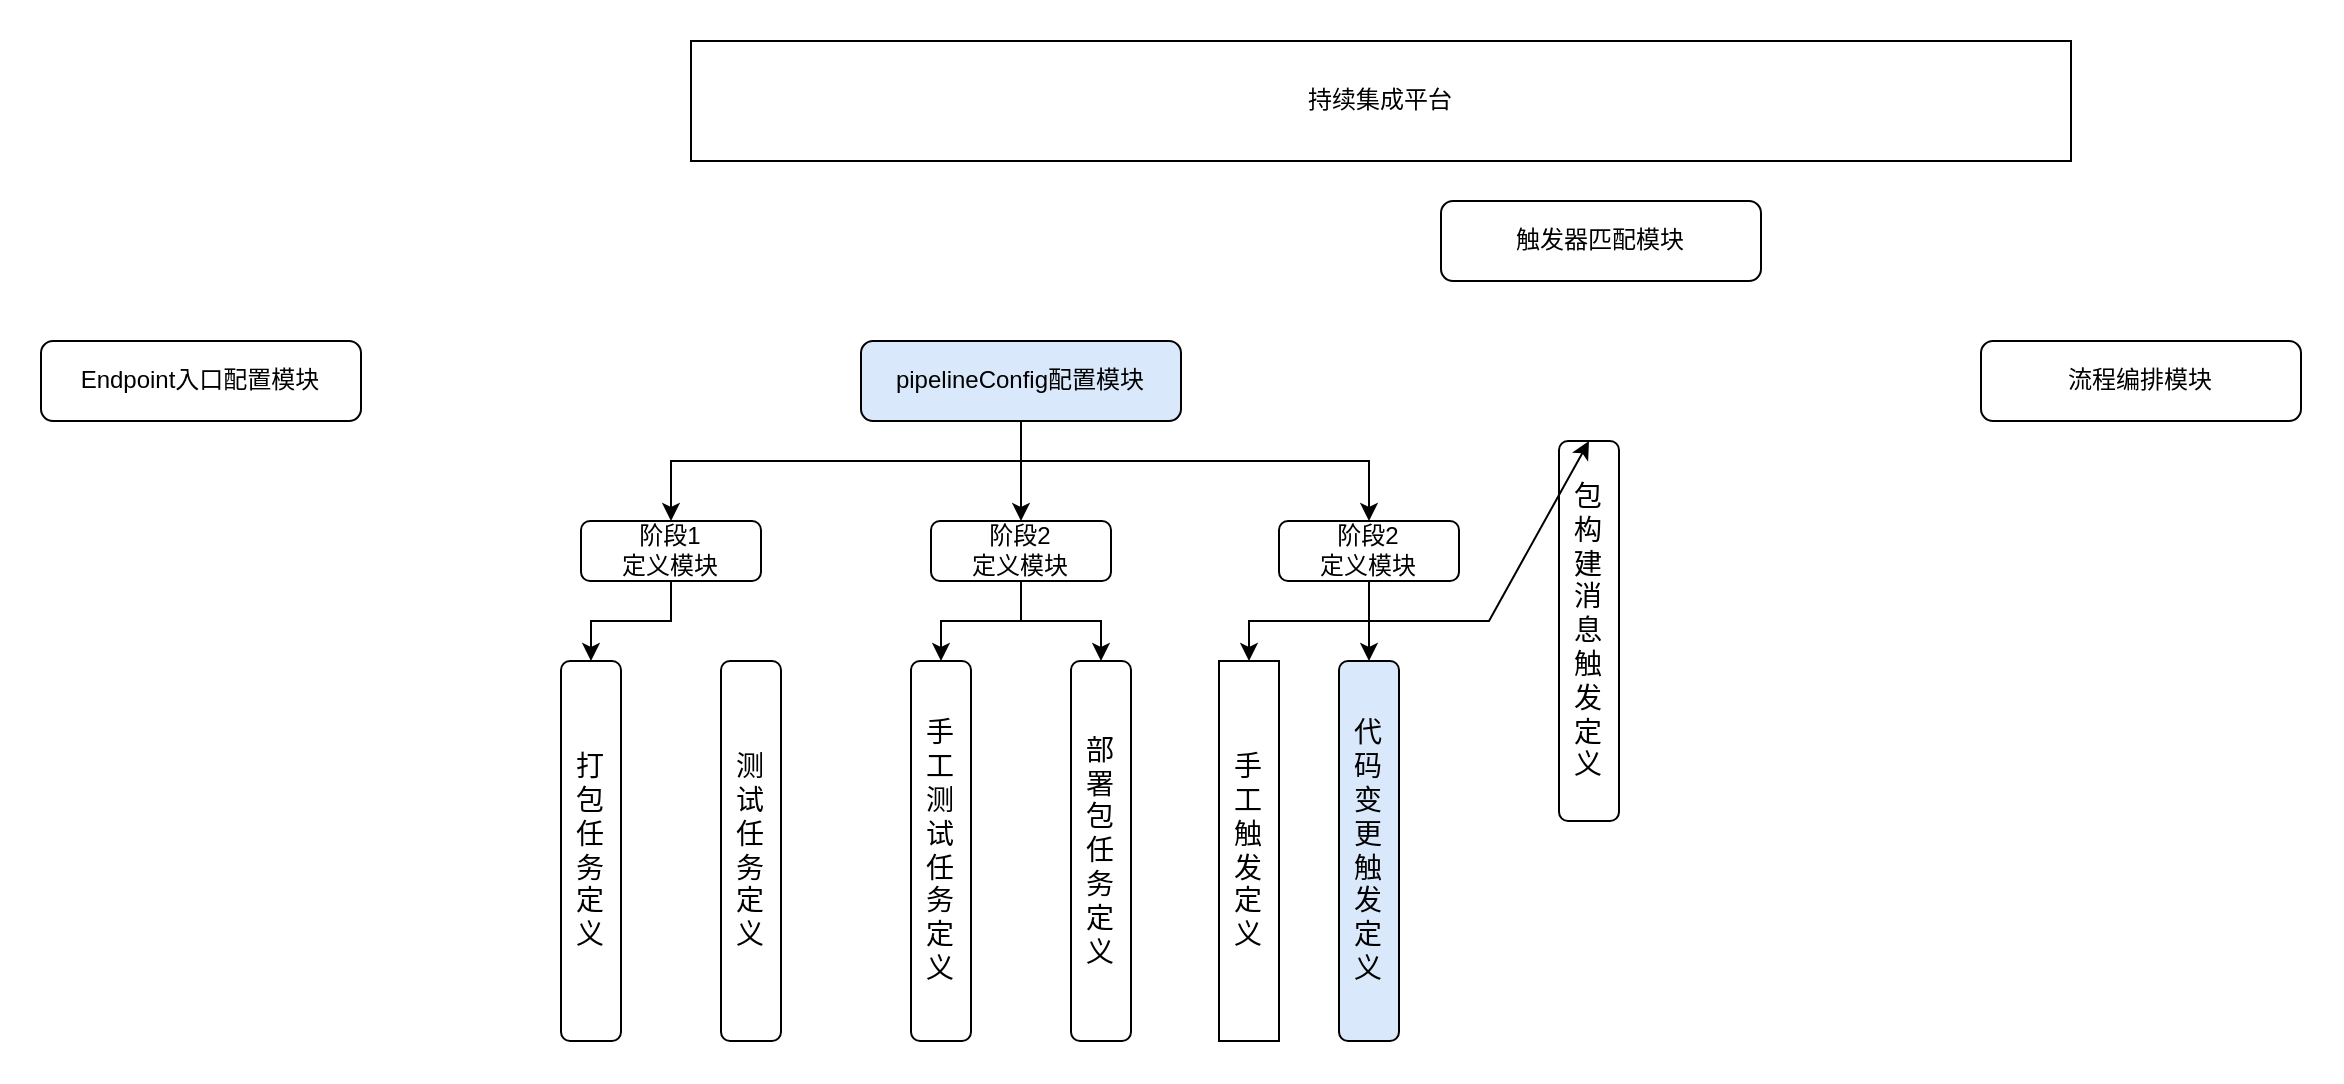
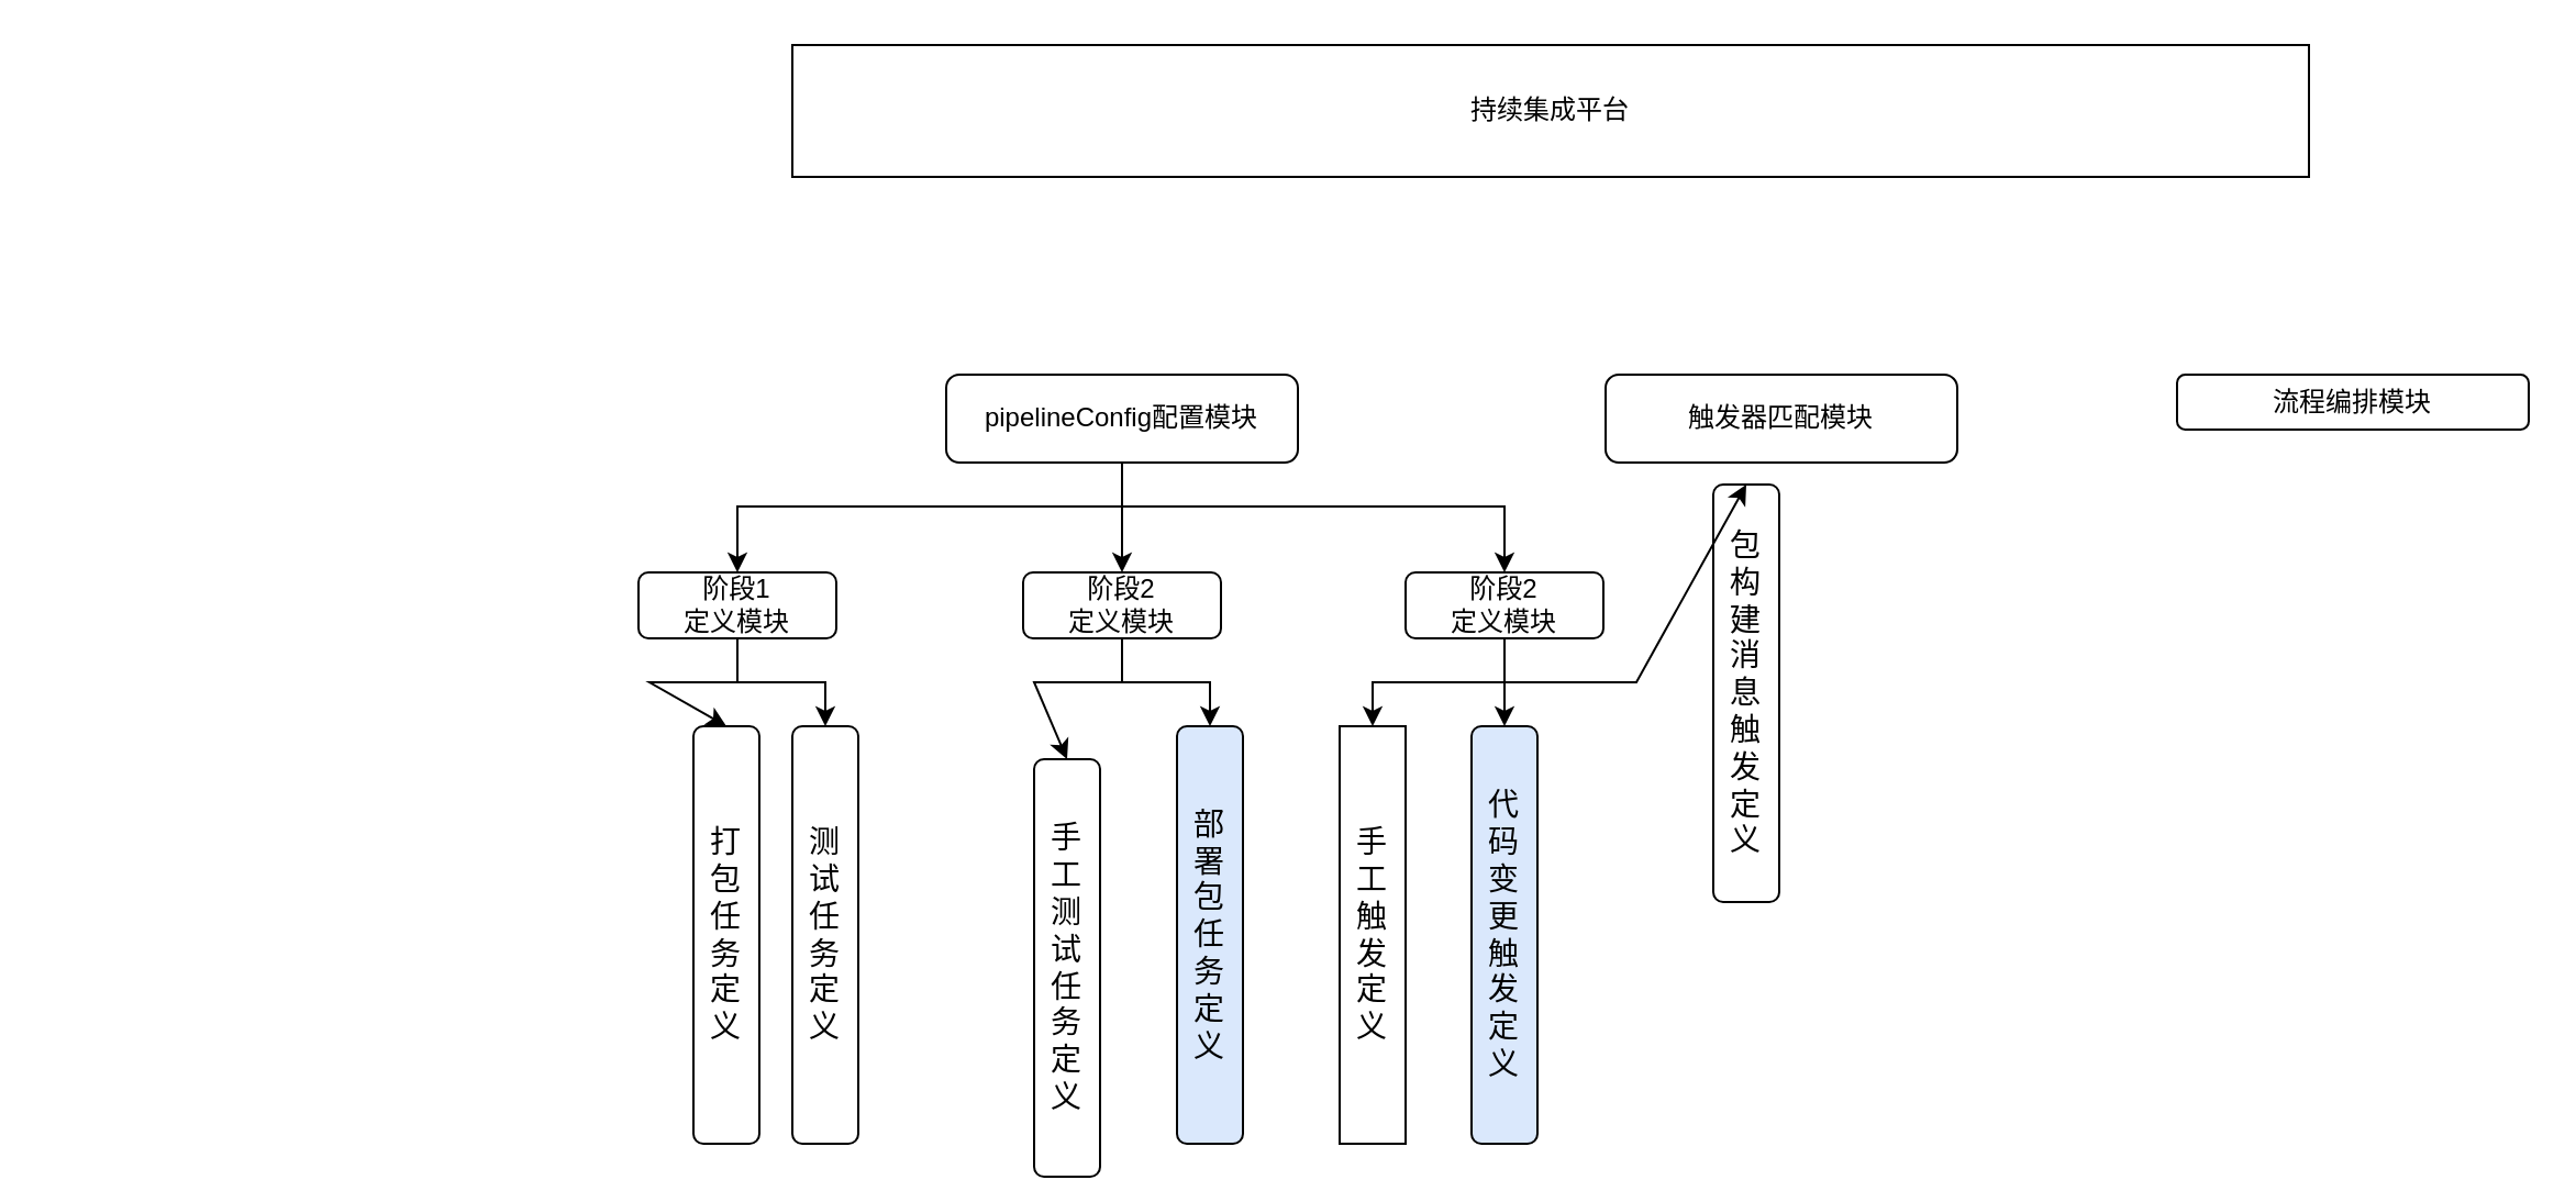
- <mxCell id="2" value="持续集成平台" style="rounded=0;whiteSpace=wrap;html=1;" vertex="1" parent="1"><mxGeometry x="345" y="20" width="690" height="60" as="geometry" /></mxCell>
+ <mxCell id="2" value="持续集成平台" style="rounded=0;whiteSpace=wrap;html=1;" vertex="1" parent="1"><mxGeometry x="360" y="20" width="690" height="60" as="geometry" /></mxCell>
- <mxCell id="5" value="触发器匹配模块" style="rounded=1;whiteSpace=wrap;html=1;" vertex="1" parent="1"><mxGeometry x="720" y="100" width="160" height="40" as="geometry" /></mxCell>
+ <mxCell id="5" value="触发器匹配模块" style="rounded=1;whiteSpace=wrap;html=1;" vertex="1" parent="1"><mxGeometry x="730" y="170" width="160" height="40" as="geometry" /></mxCell>
- <mxCell id="3" value="Endpoint入口配置模块" style="rounded=1;whiteSpace=wrap;html=1;" vertex="1" parent="1"><mxGeometry x="20" y="170" width="160" height="40" as="geometry" /></mxCell>
- <mxCell id="4" value="pipelineConfig配置模块" style="rounded=1;whiteSpace=wrap;html=1;fillColor=#dae8fc;" vertex="1" parent="1"><mxGeometry x="430" y="170" width="160" height="40" as="geometry" /></mxCell>
+ <mxCell id="4" value="pipelineConfig配置模块" style="rounded=1;whiteSpace=wrap;html=1;" vertex="1" parent="1"><mxGeometry x="430" y="170" width="160" height="40" as="geometry" /></mxCell>
- <mxCell id="6" value="流程编排模块" style="rounded=1;whiteSpace=wrap;html=1;" vertex="1" parent="1"><mxGeometry x="990" y="170" width="160" height="40" as="geometry" /></mxCell>
+ <mxCell id="6" value="流程编排模块" style="rounded=1;whiteSpace=wrap;html=1;" vertex="1" parent="1"><mxGeometry x="990" y="170" width="160" height="25" as="geometry" /></mxCell>
+ <mxCell id="12" value="" style="endArrow=classic;html=1;rounded=0;fontSize=14;exitX=0.5;exitY=1;exitDx=0;exitDy=0;entryX=0.5;entryY=0;entryDx=0;entryDy=0;" edge="1" parent="1" source="7" target="11"><mxGeometry width="50" height="50" relative="1" as="geometry"><mxPoint x="330" y="350" as="sourcePoint" /><mxPoint x="380" y="300" as="targetPoint" /><Array as="points"><mxPoint x="335" y="310" /><mxPoint x="375" y="310" /></Array></mxGeometry></mxCell>
- <mxCell id="10" value="打&lt;br&gt;包&lt;br&gt;任&lt;br&gt;务&lt;br&gt;定&lt;br&gt;义" style="rounded=1;whiteSpace=wrap;html=1;fontSize=14;" vertex="1" parent="1"><mxGeometry x="280" y="330" width="30" height="190" as="geometry" /></mxCell>
+ <mxCell id="10" value="打&lt;br&gt;包&lt;br&gt;任&lt;br&gt;务&lt;br&gt;定&lt;br&gt;义" style="rounded=1;whiteSpace=wrap;html=1;fontSize=14;" vertex="1" parent="1"><mxGeometry x="315" y="330" width="30" height="190" as="geometry" /></mxCell>
- <mxCell id="14" value="手&lt;br&gt;工&lt;br&gt;测&lt;br&gt;试&lt;br&gt;任&lt;br&gt;务&lt;br&gt;定&lt;br&gt;义" style="rounded=1;whiteSpace=wrap;html=1;fontSize=14;" vertex="1" parent="1"><mxGeometry x="455" y="330" width="30" height="190" as="geometry" /></mxCell>
+ <mxCell id="14" value="手&lt;br&gt;工&lt;br&gt;测&lt;br&gt;试&lt;br&gt;任&lt;br&gt;务&lt;br&gt;定&lt;br&gt;义" style="rounded=1;whiteSpace=wrap;html=1;fontSize=14;" vertex="1" parent="1"><mxGeometry x="470" y="345" width="30" height="190" as="geometry" /></mxCell>
- <mxCell id="15" value="部&lt;br&gt;署&lt;br&gt;包&lt;br&gt;任&lt;br&gt;务&lt;br&gt;定&lt;br&gt;义" style="rounded=1;whiteSpace=wrap;html=1;fontSize=14;" vertex="1" parent="1"><mxGeometry x="535" y="330" width="30" height="190" as="geometry" /></mxCell>
+ <mxCell id="15" value="部&lt;br&gt;署&lt;br&gt;包&lt;br&gt;任&lt;br&gt;务&lt;br&gt;定&lt;br&gt;义" style="rounded=1;whiteSpace=wrap;html=1;fontSize=14;fillColor=#dae8fc;" vertex="1" parent="1"><mxGeometry x="535" y="330" width="30" height="190" as="geometry" /></mxCell>
